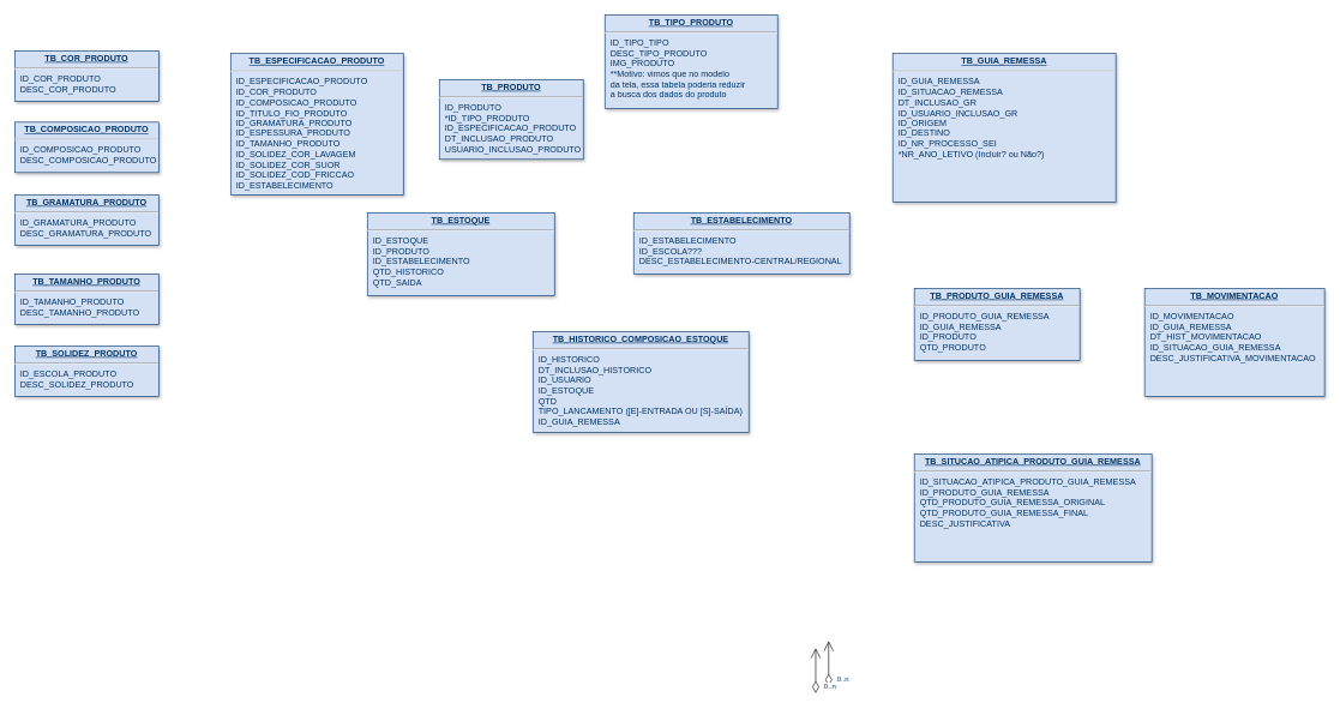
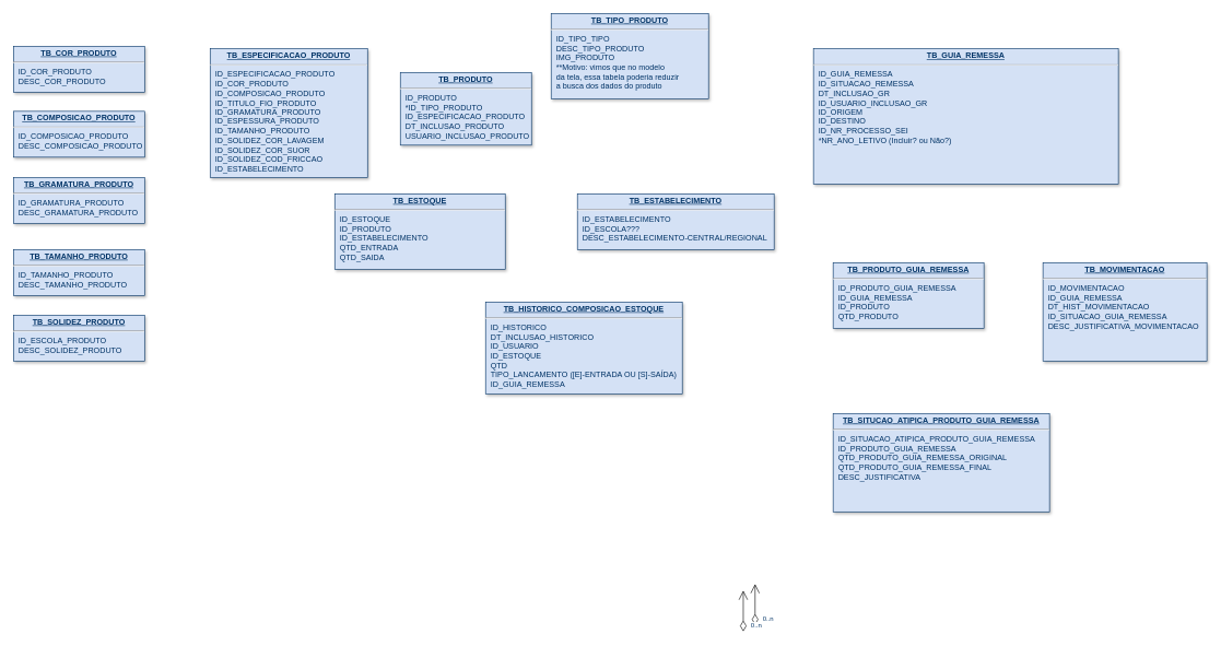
- <mxCell id="2" value="&lt;p style=&quot;margin: 0px; margin-top: 4px; text-align: center; text-decoration: underline;&quot;&gt;&lt;b&gt;TB_GUIA_REMESSA&lt;/b&gt;&lt;/p&gt;&lt;hr&gt;&lt;p style=&quot;margin: 0px; margin-left: 8px;&quot;&gt;ID_GUIA_REMESSA&lt;br&gt;ID_SITUACAO_REMESSA&lt;/p&gt;&lt;p style=&quot;margin: 0px; margin-left: 8px;&quot;&gt;DT_INCLUSAO_GR&lt;/p&gt;&lt;p style=&quot;margin: 0px; margin-left: 8px;&quot;&gt;ID_USUARIO_INCLUSAO_GR&lt;br&gt;&lt;/p&gt;&lt;p style=&quot;margin: 0px; margin-left: 8px;&quot;&gt;&lt;span style=&quot;background-color: initial;&quot;&gt;ID_ORIGEM&lt;/span&gt;&lt;br&gt;&lt;/p&gt;&lt;p style=&quot;margin: 0px; margin-left: 8px;&quot;&gt;ID_DESTINO&lt;/p&gt;&lt;p style=&quot;margin: 0px; margin-left: 8px;&quot;&gt;ID_NR_PROCESSO_SEI&lt;/p&gt;&lt;p style=&quot;margin: 0px; margin-left: 8px;&quot;&gt;*NR_ANO_LETIVO (Incluir? ou Não?)&lt;/p&gt;&lt;p style=&quot;margin: 0px; margin-left: 8px;&quot;&gt;&lt;br&gt;&lt;/p&gt;" style="verticalAlign=top;align=left;overflow=fill;fontSize=12;fontFamily=Helvetica;html=1;strokeColor=#003366;shadow=1;fillColor=#D4E1F5;fontColor=#003366" vertex="1" parent="1"><mxGeometry x="1240" y="73.77" width="310" height="206.23" as="geometry" /></mxCell>
+ <mxCell id="2" value="&lt;p style=&quot;margin: 0px; margin-top: 4px; text-align: center; text-decoration: underline;&quot;&gt;&lt;b&gt;TB_GUIA_REMESSA&lt;/b&gt;&lt;/p&gt;&lt;hr&gt;&lt;p style=&quot;margin: 0px; margin-left: 8px;&quot;&gt;ID_GUIA_REMESSA&lt;br&gt;ID_SITUACAO_REMESSA&lt;/p&gt;&lt;p style=&quot;margin: 0px; margin-left: 8px;&quot;&gt;DT_INCLUSAO_GR&lt;/p&gt;&lt;p style=&quot;margin: 0px; margin-left: 8px;&quot;&gt;ID_USUARIO_INCLUSAO_GR&lt;br&gt;&lt;/p&gt;&lt;p style=&quot;margin: 0px; margin-left: 8px;&quot;&gt;&lt;span style=&quot;background-color: initial;&quot;&gt;ID_ORIGEM&lt;/span&gt;&lt;br&gt;&lt;/p&gt;&lt;p style=&quot;margin: 0px; margin-left: 8px;&quot;&gt;ID_DESTINO&lt;/p&gt;&lt;p style=&quot;margin: 0px; margin-left: 8px;&quot;&gt;ID_NR_PROCESSO_SEI&lt;/p&gt;&lt;p style=&quot;margin: 0px; margin-left: 8px;&quot;&gt;*NR_ANO_LETIVO (Incluir? ou Não?)&lt;/p&gt;&lt;p style=&quot;margin: 0px; margin-left: 8px;&quot;&gt;&lt;br&gt;&lt;/p&gt;" style="verticalAlign=top;align=left;overflow=fill;fontSize=12;fontFamily=Helvetica;html=1;strokeColor=#003366;shadow=1;fillColor=#D4E1F5;fontColor=#003366" vertex="1" parent="1"><mxGeometry x="1240" y="73.77" width="465" height="206.23" as="geometry" /></mxCell>
- <mxCell id="18" value="&lt;p style=&quot;margin: 0px; margin-top: 4px; text-align: center; text-decoration: underline;&quot;&gt;&lt;b&gt;TB_ESTOQUE&lt;/b&gt;&lt;/p&gt;&lt;hr&gt;&lt;p style=&quot;margin: 0px; margin-left: 8px;&quot;&gt;ID_ESTOQUE&lt;/p&gt;&lt;p style=&quot;margin: 0px; margin-left: 8px;&quot;&gt;&lt;span style=&quot;background-color: initial;&quot;&gt;ID_PRODUTO&lt;/span&gt;&lt;br&gt;&lt;/p&gt;&lt;p style=&quot;margin: 0px; margin-left: 8px;&quot;&gt;&lt;span style=&quot;background-color: initial;&quot;&gt;ID_ESTABELECIMENTO&lt;/span&gt;&lt;/p&gt;&lt;p style=&quot;border-color: var(--border-color); margin: 0px 0px 0px 8px;&quot;&gt;QTD_HISTORICO&lt;/p&gt;&lt;p style=&quot;border-color: var(--border-color); margin: 0px 0px 0px 8px;&quot;&gt;QTD_SAIDA&lt;/p&gt;&lt;p style=&quot;margin: 0px; margin-left: 8px;&quot;&gt;&lt;br&gt;&lt;/p&gt;" style="verticalAlign=top;align=left;overflow=fill;fontSize=12;fontFamily=Helvetica;html=1;strokeColor=#003366;shadow=1;fillColor=#D4E1F5;fontColor=#003366" vertex="1" parent="1"><mxGeometry x="510" y="295" width="260" height="115" as="geometry" /></mxCell>
+ <mxCell id="18" value="&lt;p style=&quot;margin: 0px; margin-top: 4px; text-align: center; text-decoration: underline;&quot;&gt;&lt;b&gt;TB_ESTOQUE&lt;/b&gt;&lt;/p&gt;&lt;hr&gt;&lt;p style=&quot;margin: 0px; margin-left: 8px;&quot;&gt;ID_ESTOQUE&lt;/p&gt;&lt;p style=&quot;margin: 0px; margin-left: 8px;&quot;&gt;&lt;span style=&quot;background-color: initial;&quot;&gt;ID_PRODUTO&lt;/span&gt;&lt;br&gt;&lt;/p&gt;&lt;p style=&quot;margin: 0px; margin-left: 8px;&quot;&gt;&lt;span style=&quot;background-color: initial;&quot;&gt;ID_ESTABELECIMENTO&lt;/span&gt;&lt;/p&gt;&lt;p style=&quot;border-color: var(--border-color); margin: 0px 0px 0px 8px;&quot;&gt;QTD_ENTRADA&lt;/p&gt;&lt;p style=&quot;border-color: var(--border-color); margin: 0px 0px 0px 8px;&quot;&gt;QTD_SAIDA&lt;/p&gt;&lt;p style=&quot;margin: 0px; margin-left: 8px;&quot;&gt;&lt;br&gt;&lt;/p&gt;" style="verticalAlign=top;align=left;overflow=fill;fontSize=12;fontFamily=Helvetica;html=1;strokeColor=#003366;shadow=1;fillColor=#D4E1F5;fontColor=#003366" vertex="1" parent="1"><mxGeometry x="510" y="295" width="260" height="115" as="geometry" /></mxCell>
